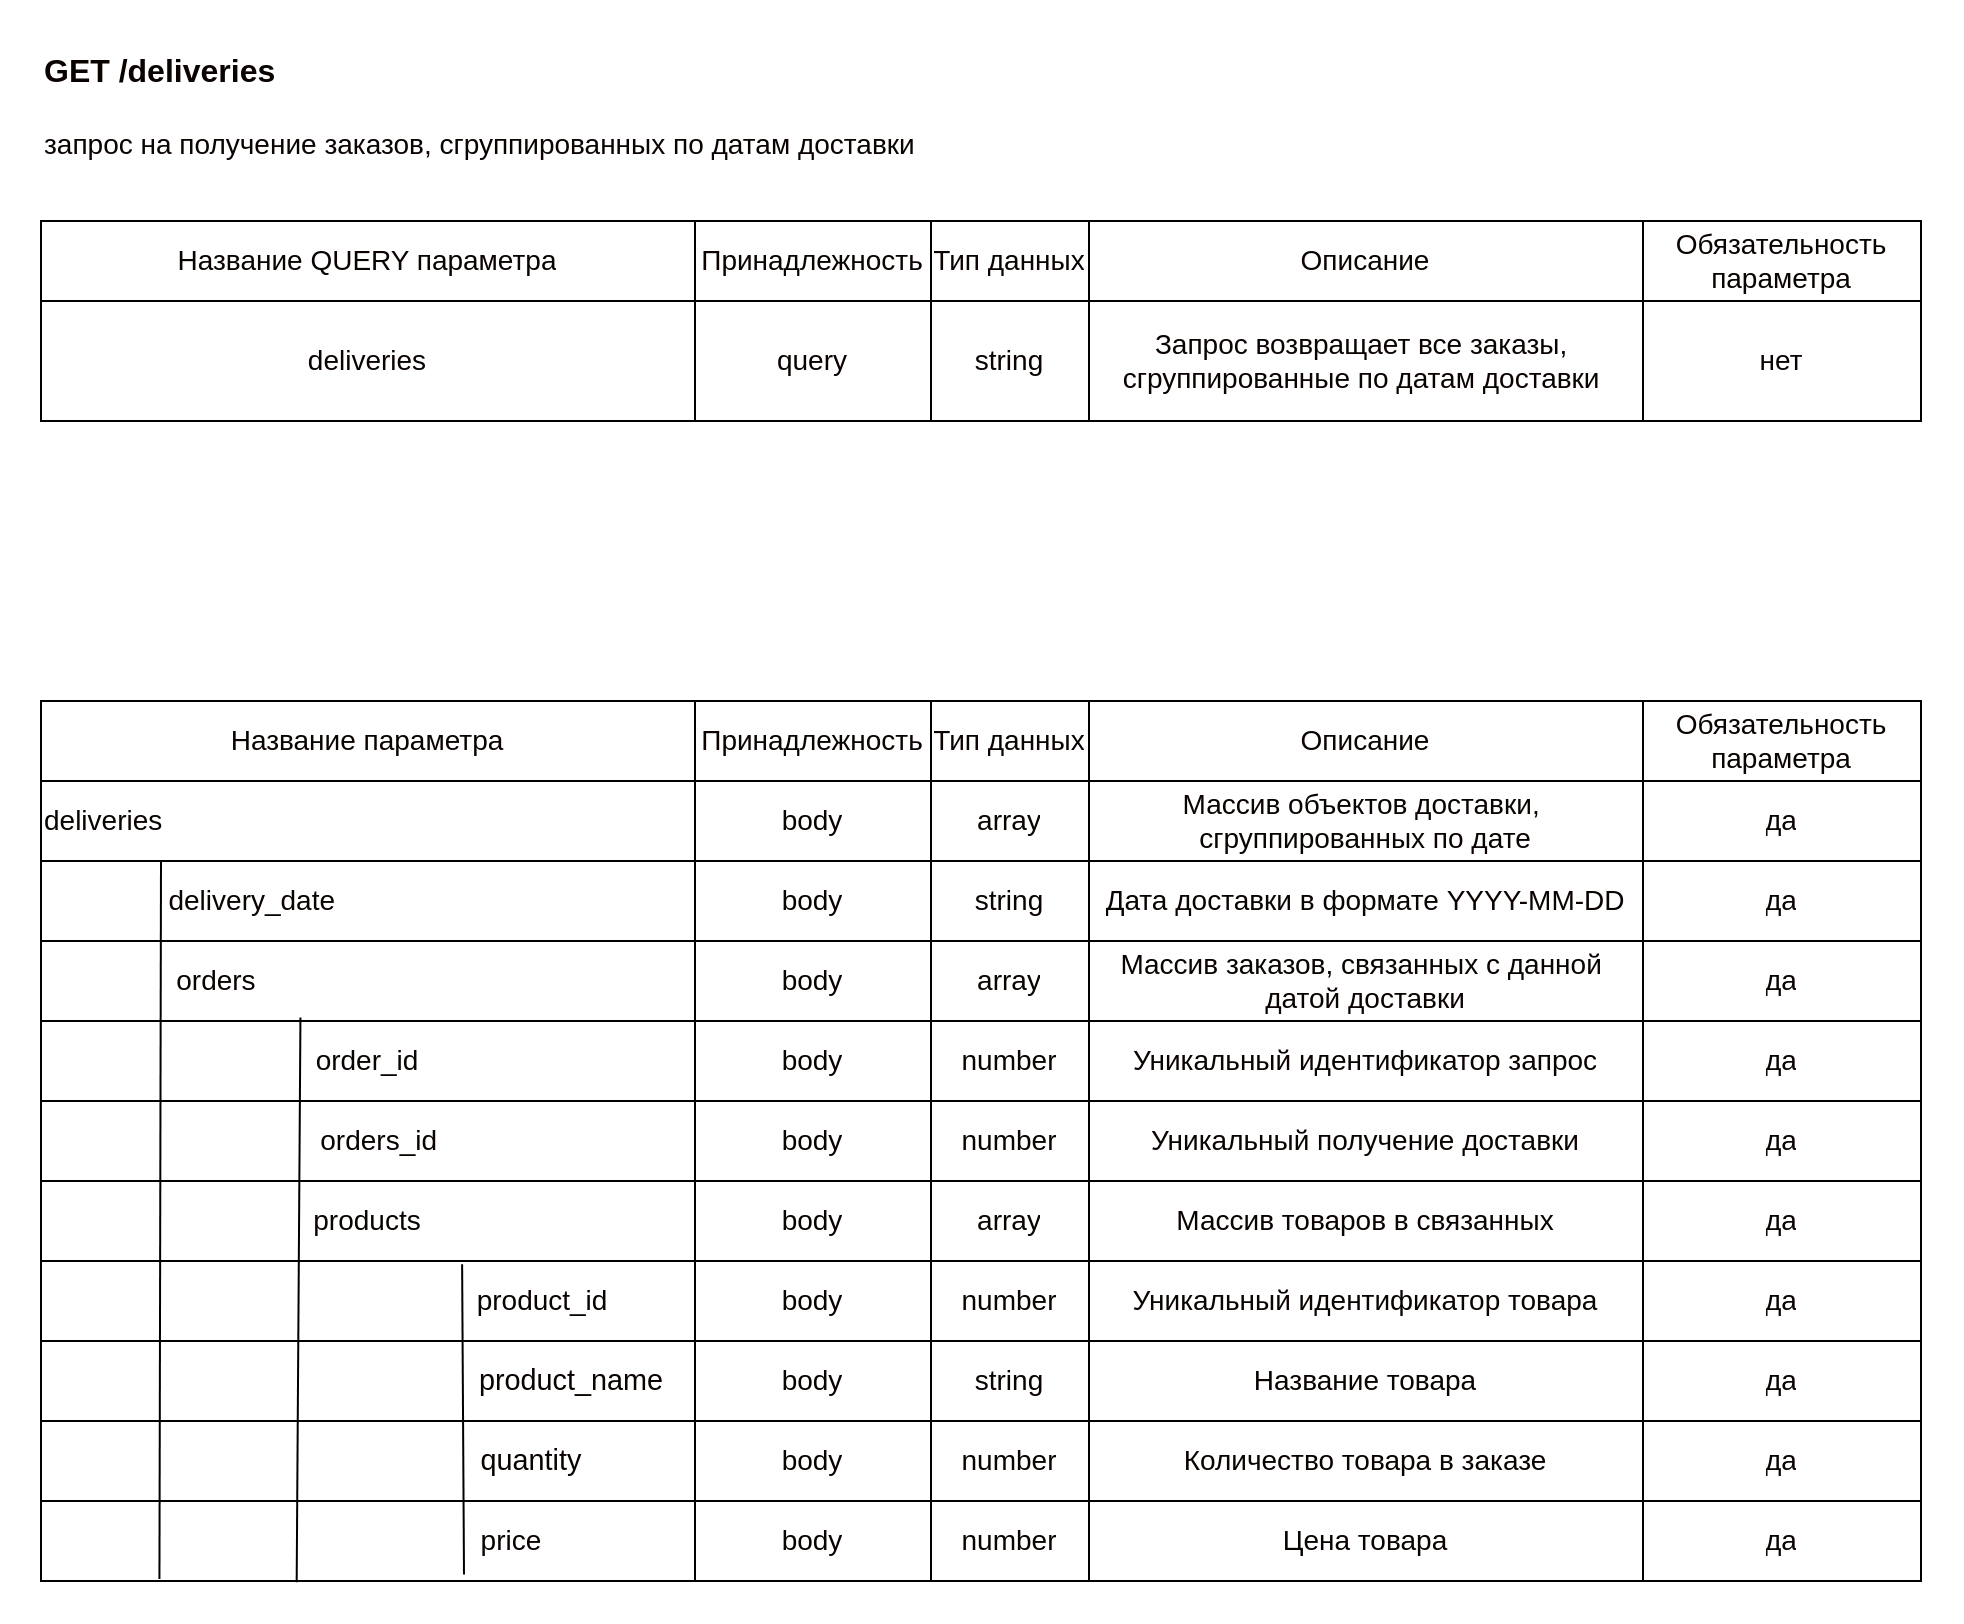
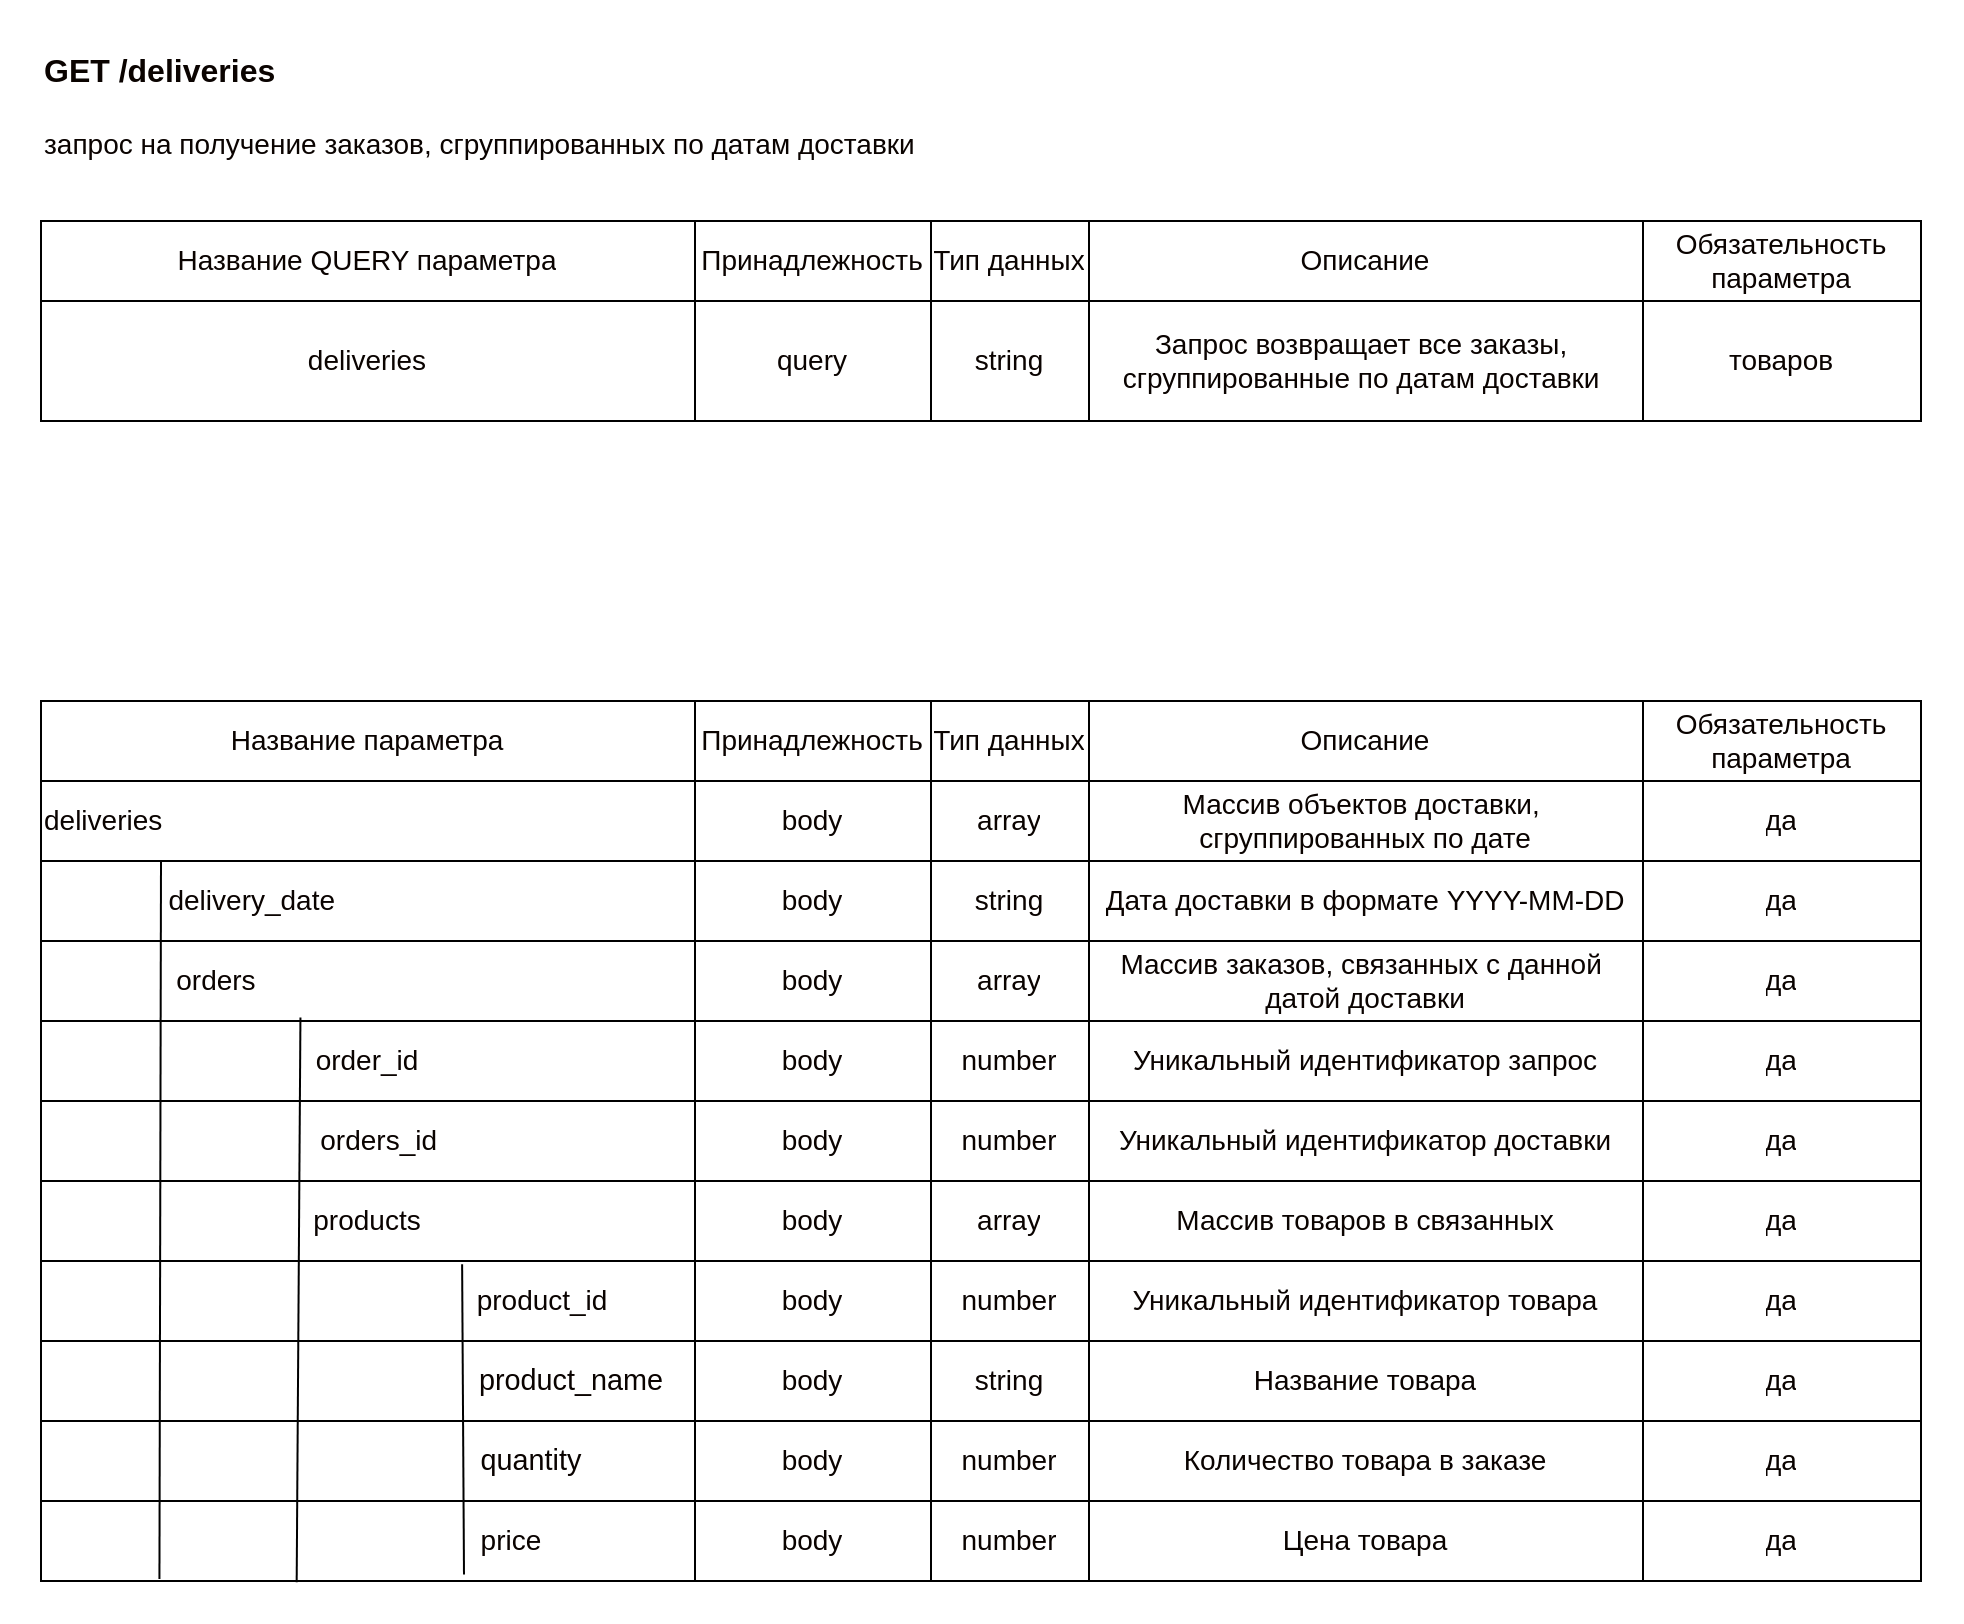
- <mxCell id="14" value="&lt;font style=&quot;background-color: rgb(255, 255, 255); font-size: 14px;&quot; color=&quot;#0a0300&quot; face=&quot;Helvetica&quot;&gt;нет&lt;/font&gt;" style="shape=partialRectangle;html=1;whiteSpace=wrap;connectable=0;strokeColor=inherit;overflow=hidden;fillColor=none;top=0;left=0;bottom=0;right=0;pointerEvents=1;" parent="9" vertex="1"><mxGeometry x="801" width="139" height="60" as="geometry"><mxRectangle width="139" height="60" as="alternateBounds" /></mxGeometry></mxCell>
+ <mxCell id="14" value="&lt;font style=&quot;background-color: rgb(255, 255, 255); font-size: 14px;&quot; color=&quot;#0a0300&quot; face=&quot;Helvetica&quot;&gt;товаров&lt;/font&gt;" style="shape=partialRectangle;html=1;whiteSpace=wrap;connectable=0;strokeColor=inherit;overflow=hidden;fillColor=none;top=0;left=0;bottom=0;right=0;pointerEvents=1;" parent="9" vertex="1"><mxGeometry x="801" width="139" height="60" as="geometry"><mxRectangle width="139" height="60" as="alternateBounds" /></mxGeometry></mxCell>
- <mxCell id="51" value="&lt;span style=&quot;color: rgb(10, 3, 0); font-size: 14px; text-align: left; white-space-collapse: break-spaces; background-color: rgb(255, 255, 255);&quot;&gt;Уникальный получение доставки&lt;/span&gt;" style="shape=partialRectangle;html=1;whiteSpace=wrap;connectable=0;strokeColor=inherit;overflow=hidden;fillColor=none;top=0;left=0;bottom=0;right=0;pointerEvents=1;" parent="47" vertex="1"><mxGeometry x="524" width="277" height="40" as="geometry"><mxRectangle width="277" height="40" as="alternateBounds" /></mxGeometry></mxCell>
+ <mxCell id="51" value="&lt;span style=&quot;color: rgb(10, 3, 0); font-size: 14px; text-align: left; white-space-collapse: break-spaces; background-color: rgb(255, 255, 255);&quot;&gt;Уникальный идентификатор доставки&lt;/span&gt;" style="shape=partialRectangle;html=1;whiteSpace=wrap;connectable=0;strokeColor=inherit;overflow=hidden;fillColor=none;top=0;left=0;bottom=0;right=0;pointerEvents=1;" parent="47" vertex="1"><mxGeometry x="524" width="277" height="40" as="geometry"><mxRectangle width="277" height="40" as="alternateBounds" /></mxGeometry></mxCell>
